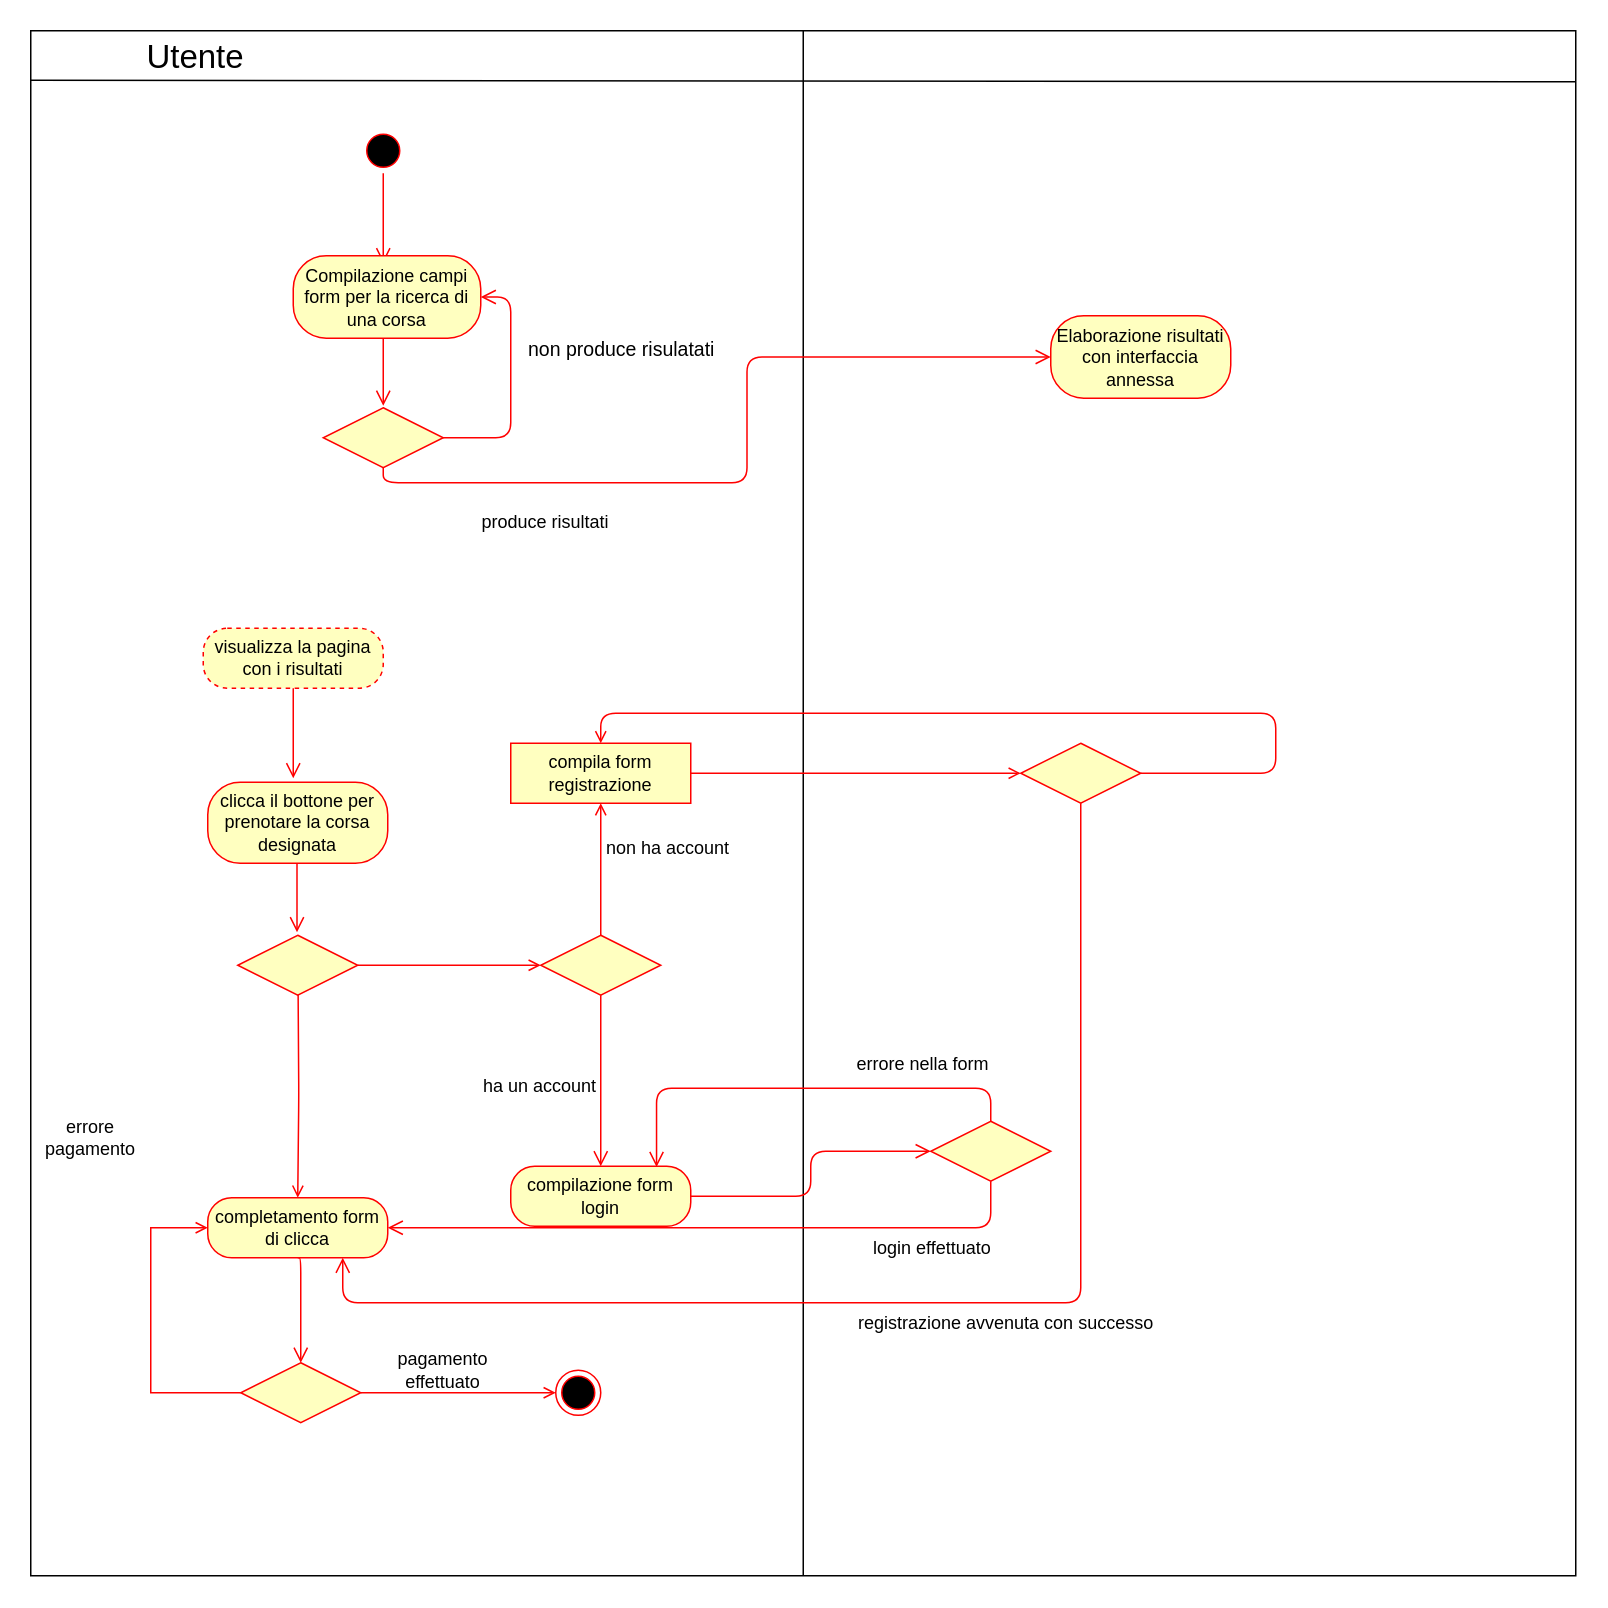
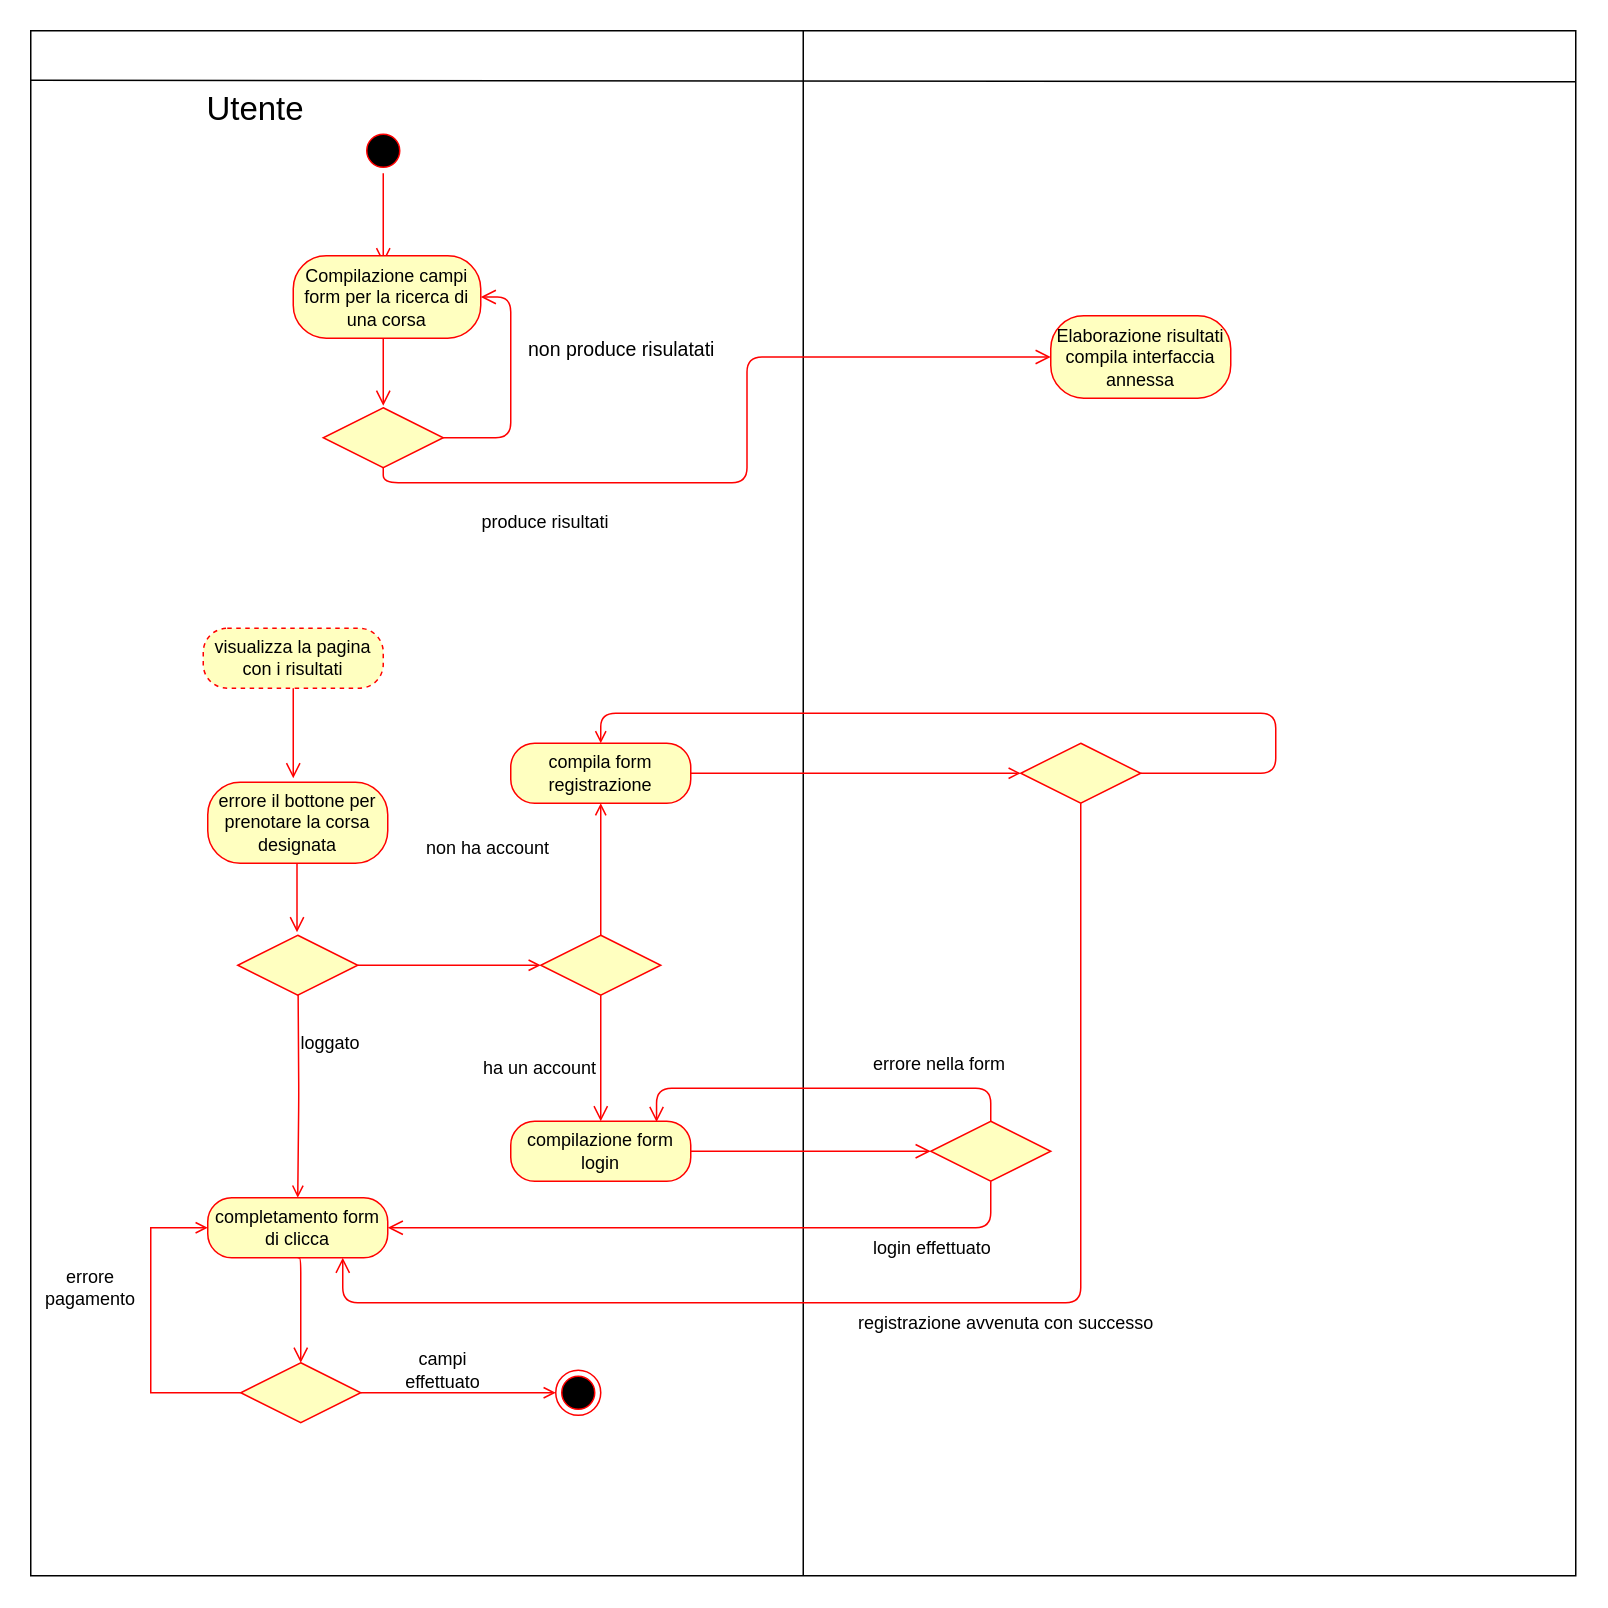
- <mxCell id="4" value="Utente" style="text;html=1;strokeColor=none;fillColor=none;align=center;verticalAlign=middle;whiteSpace=wrap;rounded=0;fontSize=22;" vertex="1" parent="1"><mxGeometry x="110" y="28" width="40" height="20" as="geometry" /></mxCell>
+ <mxCell id="4" value="Utente" style="text;html=1;strokeColor=none;fillColor=none;align=center;verticalAlign=middle;whiteSpace=wrap;rounded=0;fontSize=22;" vertex="1" parent="1"><mxGeometry x="150" y="63" width="40" height="20" as="geometry" /></mxCell>
- <mxCell id="13" value="Elaborazione risultati con interfaccia annessa" style="rounded=1;whiteSpace=wrap;html=1;arcSize=40;fontColor=#000000;fillColor=#ffffc0;strokeColor=#ff0000;" vertex="1" parent="1"><mxGeometry x="700" y="210" width="120" height="55" as="geometry" /></mxCell>
+ <mxCell id="13" value="Elaborazione risultati compila interfaccia annessa" style="rounded=1;whiteSpace=wrap;html=1;arcSize=40;fontColor=#000000;fillColor=#ffffc0;strokeColor=#ff0000;" vertex="1" parent="1"><mxGeometry x="700" y="210" width="120" height="55" as="geometry" /></mxCell>
- <mxCell id="27" value="compila form registrazione" style="whiteSpace=wrap;html=1;arcSize=40;fontColor=#000000;fillColor=#ffffc0;strokeColor=#ff0000;rounded=0;" vertex="1" parent="1"><mxGeometry x="340" y="495" width="120" height="40" as="geometry" /></mxCell>
+ <mxCell id="27" value="compila form registrazione" style="rounded=1;whiteSpace=wrap;html=1;arcSize=40;fontColor=#000000;fillColor=#ffffc0;strokeColor=#ff0000;" vertex="1" parent="1"><mxGeometry x="340" y="495" width="120" height="40" as="geometry" /></mxCell>
- <mxCell id="16" value="clicca il bottone per prenotare la corsa designata" style="rounded=1;whiteSpace=wrap;html=1;arcSize=40;fontColor=#000000;fillColor=#ffffc0;strokeColor=#ff0000;" vertex="1" parent="1"><mxGeometry x="138" y="521" width="120" height="54" as="geometry" /></mxCell>
+ <mxCell id="16" value="errore il bottone per prenotare la corsa designata" style="rounded=1;whiteSpace=wrap;html=1;arcSize=40;fontColor=#000000;fillColor=#ffffc0;strokeColor=#ff0000;" vertex="1" parent="1"><mxGeometry x="138" y="521" width="120" height="54" as="geometry" /></mxCell>
- <mxCell id="28" value="non ha account" style="text;html=1;strokeColor=none;fillColor=none;align=center;verticalAlign=middle;whiteSpace=wrap;rounded=0;fontSize=12;fontColor=none;" vertex="1" parent="1"><mxGeometry x="400" y="555" width="90" height="20" as="geometry" /></mxCell>
+ <mxCell id="28" value="non ha account" style="text;html=1;strokeColor=none;fillColor=none;align=center;verticalAlign=middle;whiteSpace=wrap;rounded=0;fontSize=12;fontColor=none;" vertex="1" parent="1"><mxGeometry x="280" y="555" width="90" height="20" as="geometry" /></mxCell>
+ <mxCell id="22" value="loggato" style="text;html=1;strokeColor=none;fillColor=none;align=center;verticalAlign=middle;whiteSpace=wrap;rounded=0;fontSize=12;fontColor=none;" vertex="1" parent="1"><mxGeometry x="200" y="685" width="40" height="20" as="geometry" /></mxCell>
- <mxCell id="41" value="errore pagamento" style="text;html=1;strokeColor=none;fillColor=none;align=center;verticalAlign=middle;whiteSpace=wrap;rounded=0;" vertex="1" parent="1"><mxGeometry x="40" y="748" width="40" height="20" as="geometry" /></mxCell>
+ <mxCell id="41" value="errore pagamento" style="text;html=1;strokeColor=none;fillColor=none;align=center;verticalAlign=middle;whiteSpace=wrap;rounded=0;" vertex="1" parent="1"><mxGeometry x="40" y="848" width="40" height="20" as="geometry" /></mxCell>
- <mxCell id="32" value="compilazione form login" style="rounded=1;whiteSpace=wrap;html=1;arcSize=40;fontColor=#000000;fillColor=#ffffc0;strokeColor=#ff0000;" vertex="1" parent="1"><mxGeometry x="340" y="777" width="120" height="40" as="geometry" /></mxCell>
+ <mxCell id="32" value="compilazione form login" style="rounded=1;whiteSpace=wrap;html=1;arcSize=40;fontColor=#000000;fillColor=#ffffc0;strokeColor=#ff0000;" vertex="1" parent="1"><mxGeometry x="340" y="747" width="120" height="40" as="geometry" /></mxCell>
- <mxCell id="43" value="pagamento effettuato" style="text;html=1;strokeColor=none;fillColor=none;align=center;verticalAlign=middle;whiteSpace=wrap;rounded=0;" vertex="1" parent="1"><mxGeometry x="275" y="903" width="40" height="20" as="geometry" /></mxCell>
+ <mxCell id="43" value="campi effettuato" style="text;html=1;strokeColor=none;fillColor=none;align=center;verticalAlign=middle;whiteSpace=wrap;rounded=0;" vertex="1" parent="1"><mxGeometry x="275" y="903" width="40" height="20" as="geometry" /></mxCell>
